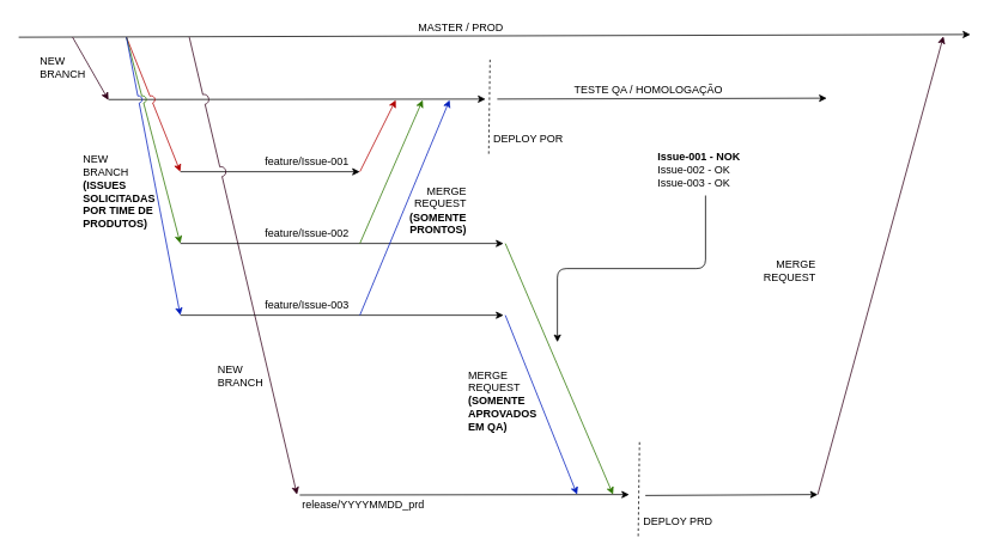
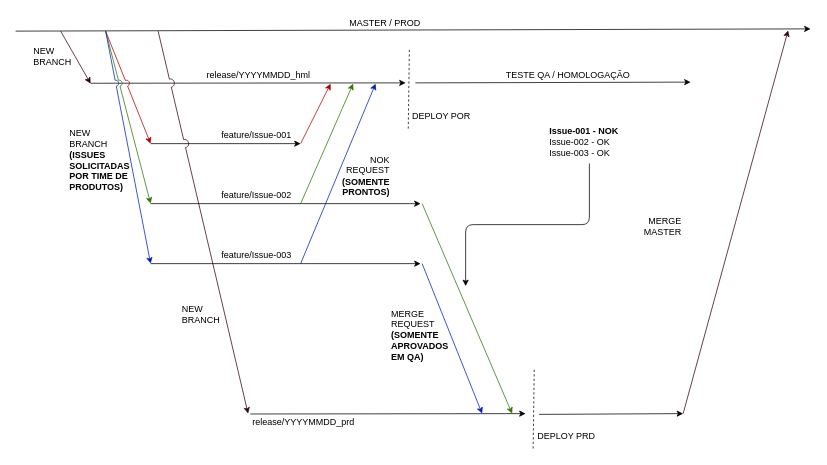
+ <mxCell id="8" value="release/YYYYMMDD_hml" style="text;html=1;strokeColor=none;fillColor=none;align=right;verticalAlign=middle;whiteSpace=wrap;rounded=0;" parent="1" vertex="1"><mxGeometry x="255" y="90" width="160" height="20" as="geometry" /></mxCell>
- <mxCell id="37" value="TESTE QA / HOMOLOGAÇÃO" style="text;html=1;strokeColor=none;fillColor=none;align=left;verticalAlign=middle;whiteSpace=wrap;rounded=0;" parent="1" vertex="1"><mxGeometry x="637" y="90" width="223" height="20" as="geometry" /></mxCell>
+ <mxCell id="37" value="TESTE QA / HOMOLOGAÇÃO" style="text;html=1;strokeColor=none;fillColor=none;align=left;verticalAlign=middle;whiteSpace=wrap;rounded=0;" parent="1" vertex="1"><mxGeometry x="672" y="90" width="223" height="20" as="geometry" /></mxCell>
- <mxCell id="10" value="MERGE&lt;br&gt;REQUEST&lt;br&gt;&lt;b&gt;(SOMENTE PRONTOS)&lt;/b&gt;" style="text;html=1;strokeColor=none;fillColor=none;align=right;verticalAlign=top;whiteSpace=wrap;rounded=0;" parent="1" vertex="1"><mxGeometry x="440" y="199" width="81" height="70" as="geometry" /></mxCell>
+ <mxCell id="10" value="NOK&lt;br&gt;REQUEST&lt;br&gt;&lt;b&gt;(SOMENTE PRONTOS)&lt;/b&gt;" style="text;html=1;strokeColor=none;fillColor=none;align=right;verticalAlign=top;whiteSpace=wrap;rounded=0;" parent="1" vertex="1"><mxGeometry x="440" y="199" width="81" height="70" as="geometry" /></mxCell>
- <mxCell id="34" value="MERGE&lt;br&gt;REQUEST" style="text;html=1;strokeColor=none;fillColor=none;align=right;verticalAlign=top;whiteSpace=wrap;rounded=0;" parent="1" vertex="1"><mxGeometry x="830" y="281" width="80" height="45" as="geometry" /></mxCell>
+ <mxCell id="34" value="MERGE&lt;br&gt;MASTER" style="text;html=1;strokeColor=none;fillColor=none;align=right;verticalAlign=top;whiteSpace=wrap;rounded=0;" parent="1" vertex="1"><mxGeometry x="830" y="281" width="80" height="45" as="geometry" /></mxCell>
